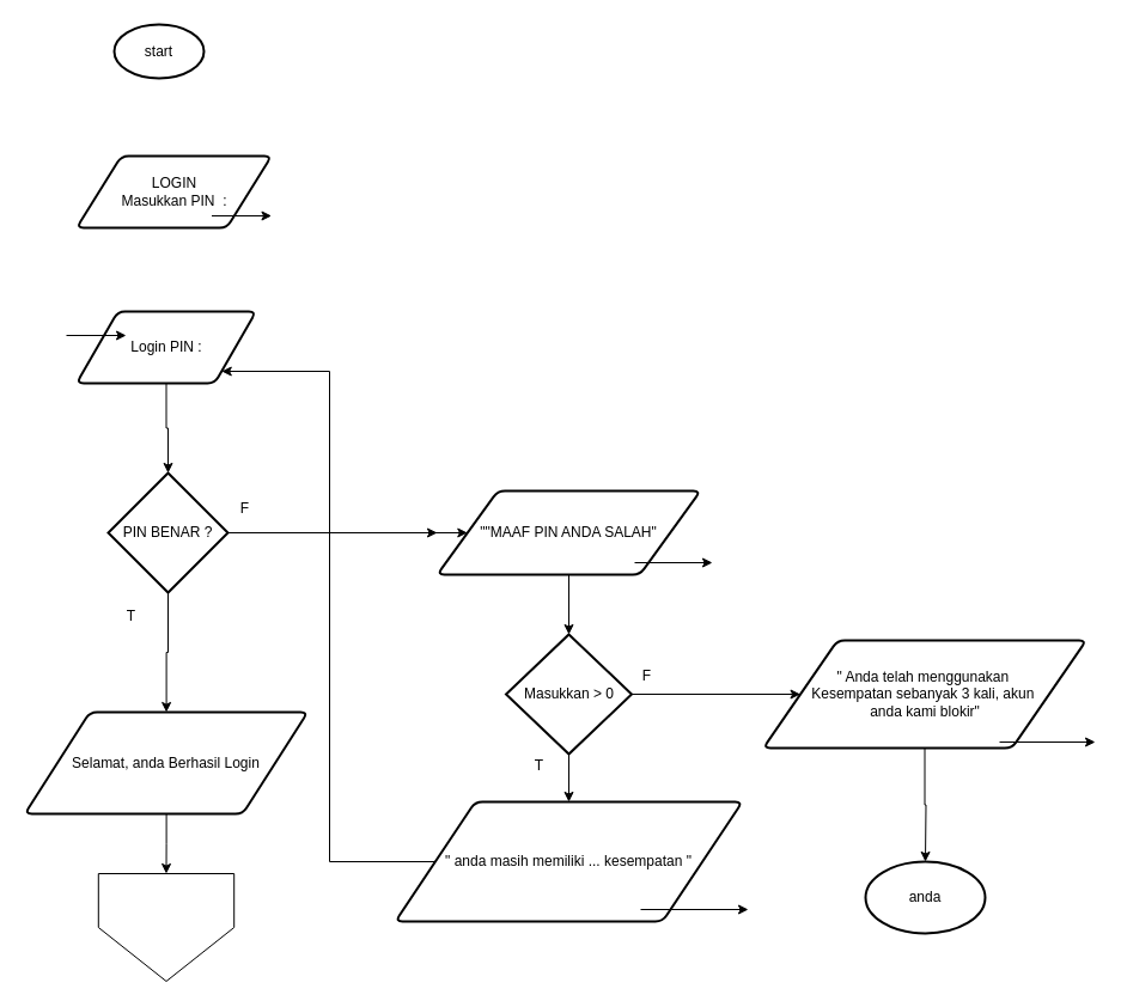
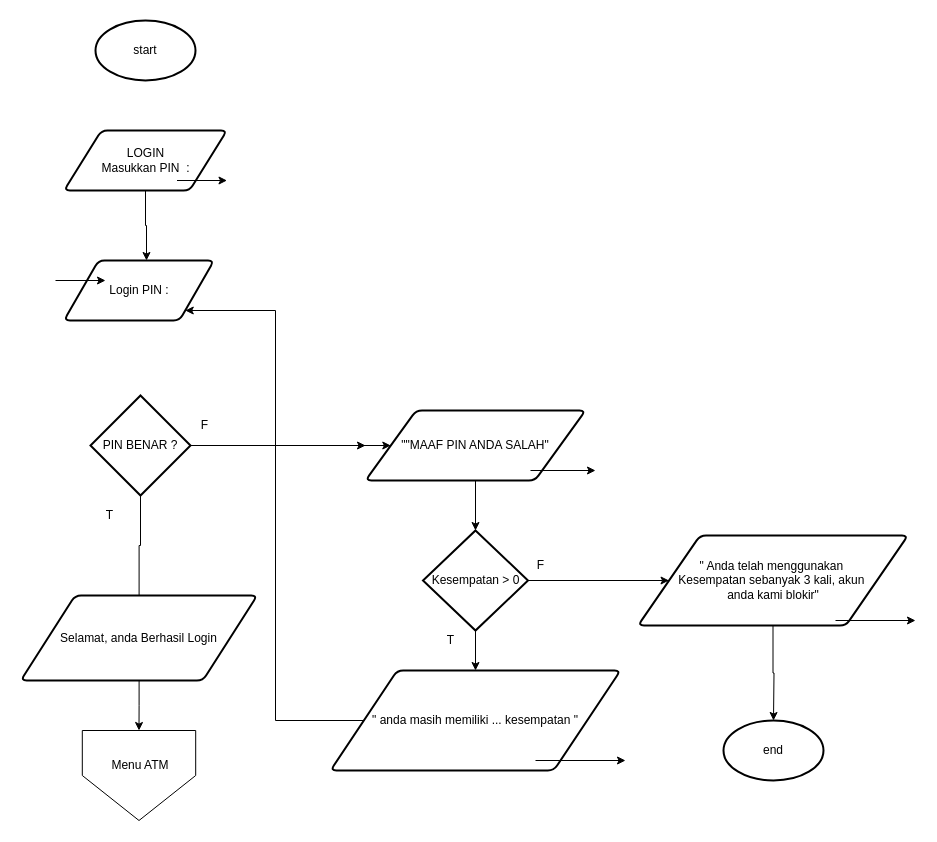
- <mxCell id="2" value="start" style="strokeWidth=2;html=1;shape=mxgraph.flowchart.start_1;whiteSpace=wrap;" parent="1" vertex="1"><mxGeometry x="95" y="20" width="75" height="45" as="geometry" /></mxCell>
+ <mxCell id="2" value="start" style="strokeWidth=2;html=1;shape=mxgraph.flowchart.start_1;whiteSpace=wrap;" parent="1" vertex="1"><mxGeometry x="95" y="20" width="100" height="60" as="geometry" /></mxCell>
+ <mxCell id="3" style="edgeStyle=orthogonalEdgeStyle;rounded=0;orthogonalLoop=1;jettySize=auto;html=1;entryX=0.55;entryY=0;entryDx=0;entryDy=0;entryPerimeter=0;" parent="1" source="4" target="6" edge="1"><mxGeometry relative="1" as="geometry"><mxPoint x="145" y="260" as="targetPoint" /></mxGeometry></mxCell>
- <mxCell id="16" style="edgeStyle=orthogonalEdgeStyle;rounded=0;orthogonalLoop=1;jettySize=auto;html=1;exitX=0.5;exitY=1;exitDx=0;exitDy=0;entryX=0.5;entryY=0;entryDx=0;entryDy=0;entryPerimeter=0;" parent="1" source="6" target="10" edge="1"><mxGeometry relative="1" as="geometry" /></mxCell>
- <mxCell id="13" value="Masukkan &amp;gt; 0" style="strokeWidth=2;html=1;shape=mxgraph.flowchart.decision;whiteSpace=wrap;" parent="1" vertex="1"><mxGeometry x="422.5" y="530" width="105" height="100" as="geometry" /></mxCell>
+ <mxCell id="13" value="Kesempatan &amp;gt; 0" style="strokeWidth=2;html=1;shape=mxgraph.flowchart.decision;whiteSpace=wrap;" parent="1" vertex="1"><mxGeometry x="422.5" y="530" width="105" height="100" as="geometry" /></mxCell>
- <mxCell id="9" value="" style="edgeStyle=orthogonalEdgeStyle;rounded=0;orthogonalLoop=1;jettySize=auto;html=1;" parent="1" source="10" target="28" edge="1"><mxGeometry relative="1" as="geometry" /></mxCell>
+ <mxCell id="9" value="" style="edgeStyle=orthogonalEdgeStyle;rounded=0;orthogonalLoop=1;jettySize=auto;html=1;endArrow=none;" parent="1" source="10" target="28" edge="1"><mxGeometry relative="1" as="geometry" /></mxCell>
- <mxCell id="31" value="anda" style="strokeWidth=2;html=1;shape=mxgraph.flowchart.start_1;whiteSpace=wrap;" parent="1" vertex="1"><mxGeometry x="723" y="720" width="100" height="60" as="geometry" /></mxCell>
+ <mxCell id="31" value="end" style="strokeWidth=2;html=1;shape=mxgraph.flowchart.start_1;whiteSpace=wrap;" parent="1" vertex="1"><mxGeometry x="723" y="720" width="100" height="60" as="geometry" /></mxCell>
+ <mxCell id="30" value="Menu ATM" style="text;html=1;align=center;verticalAlign=middle;whiteSpace=wrap;rounded=0;" parent="1" vertex="1"><mxGeometry x="110" y="750" width="60" height="30" as="geometry" /></mxCell>
